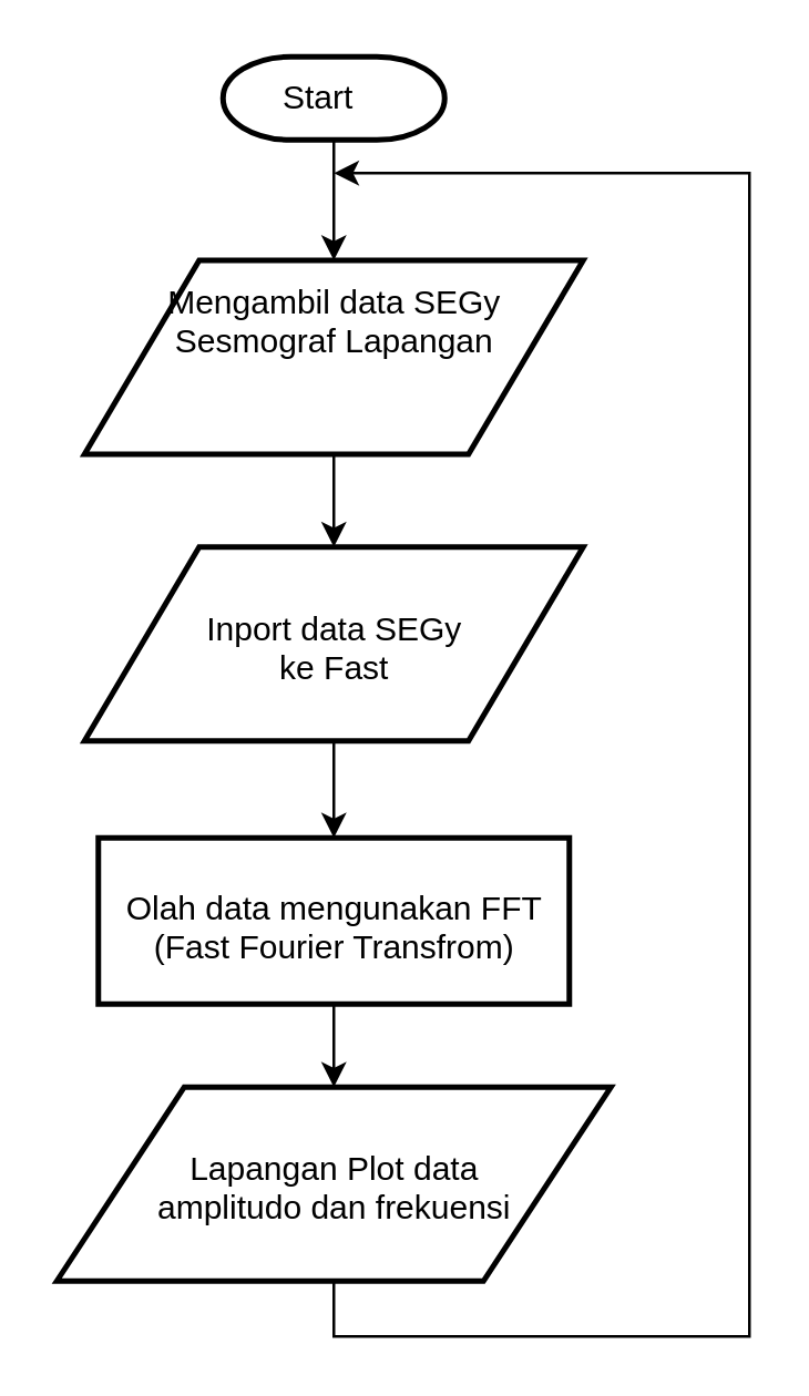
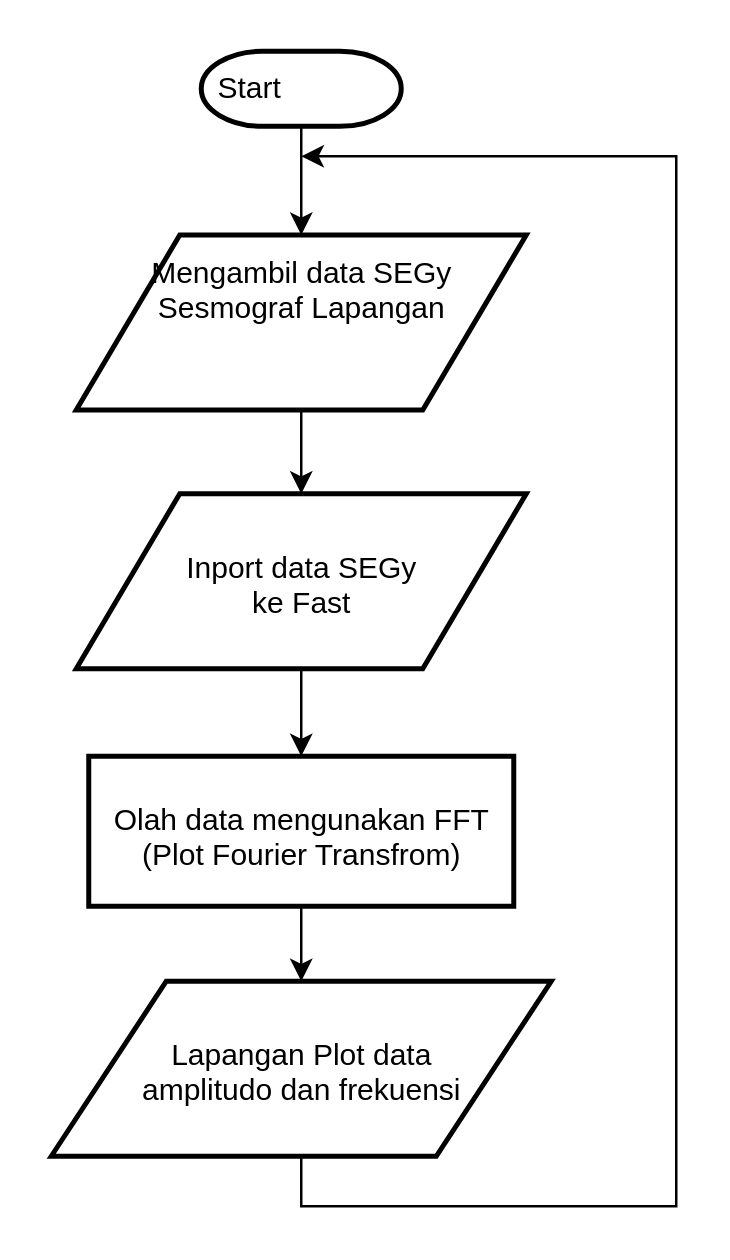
- <mxCell id="4" value="Start" style="text;html=1;resizable=0;points=[];autosize=1;align=left;verticalAlign=top;spacingTop=-4;" vertex="1" parent="1"><mxGeometry x="100" y="25" width="40" height="20" as="geometry" /></mxCell>
+ <mxCell id="4" value="Start" style="text;html=1;resizable=0;points=[];autosize=1;align=left;verticalAlign=top;spacingTop=-4;" vertex="1" parent="1"><mxGeometry x="85" y="25" width="40" height="20" as="geometry" /></mxCell>
- <mxCell id="13" value="Olah data mengunakan FFT &lt;br&gt;(Fast Fourier Transfrom)" style="text;html=1;resizable=0;points=[];autosize=1;align=center;verticalAlign=top;spacingTop=-4;" vertex="1" parent="1"><mxGeometry x="35" y="318" width="170" height="30" as="geometry" /></mxCell>
+ <mxCell id="13" value="Olah data mengunakan FFT &lt;br&gt;(Plot Fourier Transfrom)" style="text;html=1;resizable=0;points=[];autosize=1;align=center;verticalAlign=top;spacingTop=-4;" vertex="1" parent="1"><mxGeometry x="35" y="318" width="170" height="30" as="geometry" /></mxCell>
